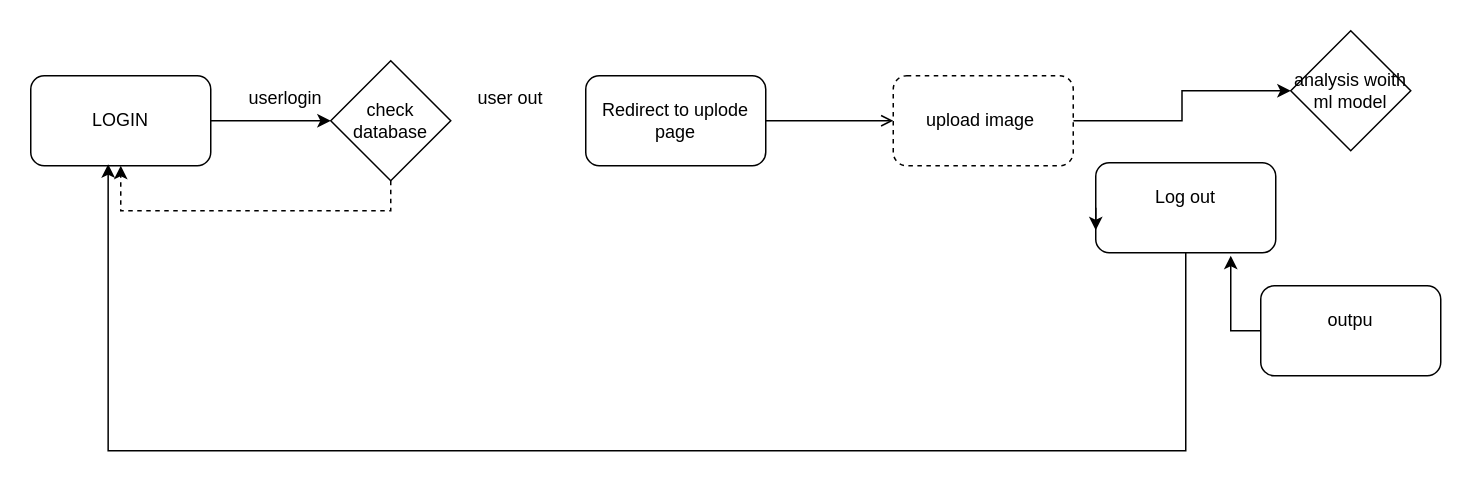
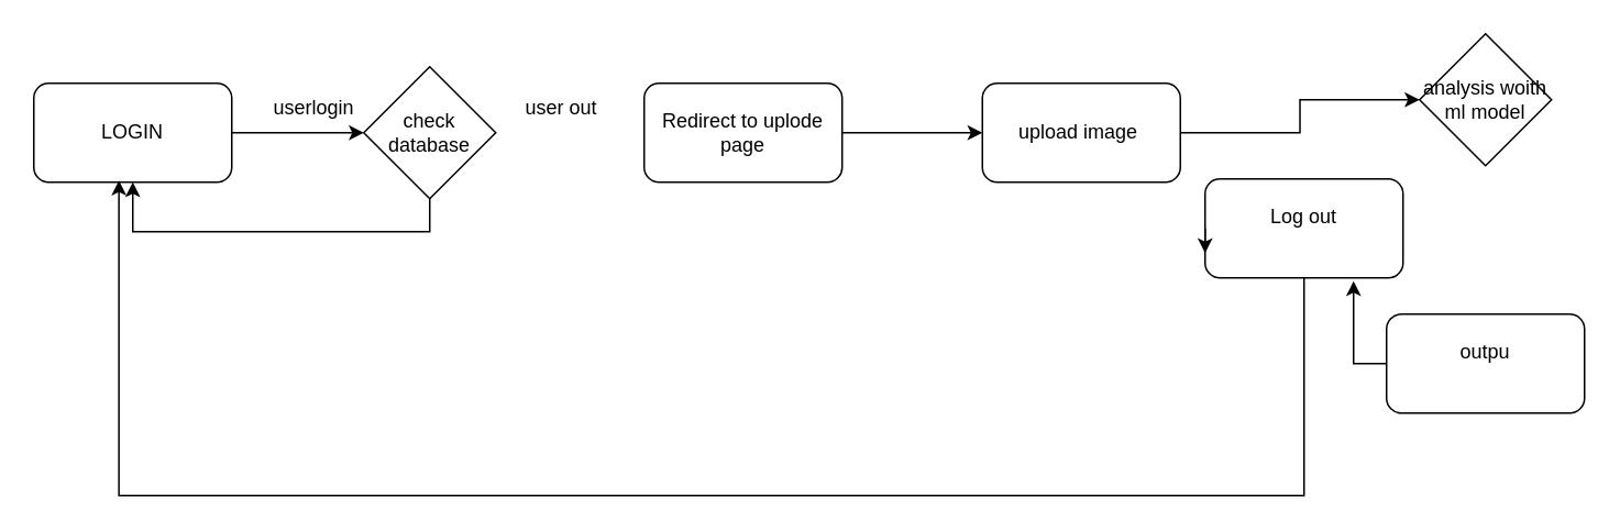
- <mxCell id="7" style="edgeStyle=orthogonalEdgeStyle;rounded=0;orthogonalLoop=1;jettySize=auto;html=1;exitX=1;exitY=0.5;exitDx=0;exitDy=0;endArrow=open;" parent="1" source="8" target="11" edge="1"><mxGeometry relative="1" as="geometry" /></mxCell>
+ <mxCell id="7" style="edgeStyle=orthogonalEdgeStyle;rounded=0;orthogonalLoop=1;jettySize=auto;html=1;exitX=1;exitY=0.5;exitDx=0;exitDy=0;" parent="1" source="8" target="11" edge="1"><mxGeometry relative="1" as="geometry" /></mxCell>
- <mxCell id="11" value="upload image&amp;nbsp;" style="rounded=1;whiteSpace=wrap;html=1;dashed=1;" parent="1" vertex="1"><mxGeometry x="595" y="50" width="120" height="60" as="geometry" /></mxCell>
+ <mxCell id="11" value="upload image&amp;nbsp;" style="rounded=1;whiteSpace=wrap;html=1;" parent="1" vertex="1"><mxGeometry x="595" y="50" width="120" height="60" as="geometry" /></mxCell>
- <mxCell id="5" style="edgeStyle=orthogonalEdgeStyle;rounded=0;orthogonalLoop=1;jettySize=auto;html=1;exitX=0.5;exitY=1;exitDx=0;exitDy=0;entryX=0.5;entryY=1;entryDx=0;entryDy=0;dashed=1;" parent="1" source="6" target="3" edge="1"><mxGeometry relative="1" as="geometry" /></mxCell>
+ <mxCell id="5" style="edgeStyle=orthogonalEdgeStyle;rounded=0;orthogonalLoop=1;jettySize=auto;html=1;exitX=0.5;exitY=1;exitDx=0;exitDy=0;entryX=0.5;entryY=1;entryDx=0;entryDy=0;" parent="1" source="6" target="3" edge="1"><mxGeometry relative="1" as="geometry" /></mxCell>
